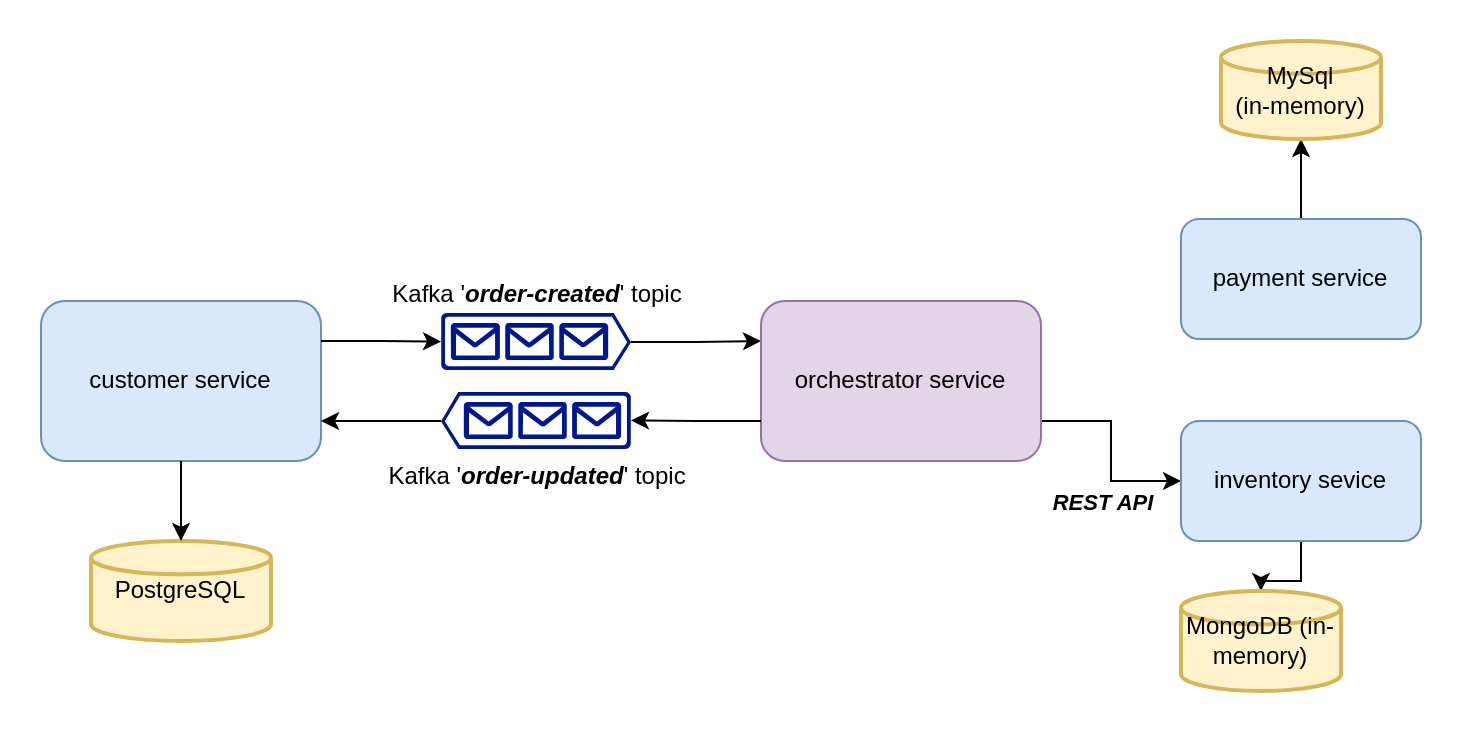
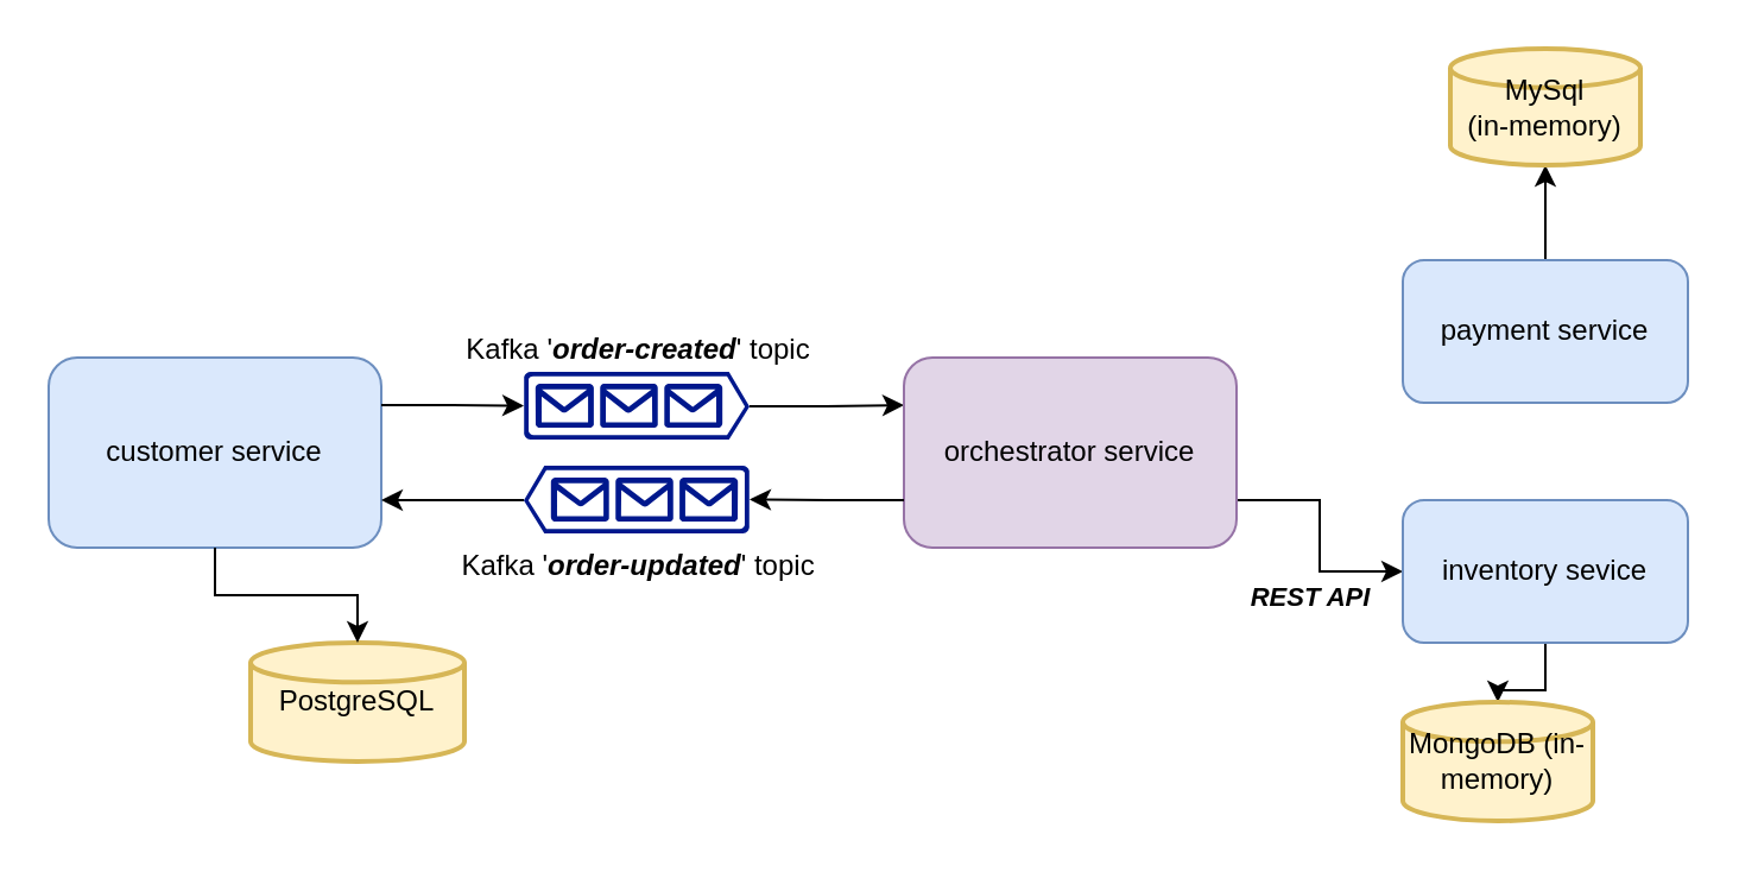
- <mxCell id="14" value="PostgreSQL" style="strokeWidth=2;html=1;shape=mxgraph.flowchart.database;whiteSpace=wrap;fillColor=#fff2cc;strokeColor=#d6b656;" parent="1" vertex="1"><mxGeometry x="45" y="270" width="90" height="50" as="geometry" /></mxCell>
+ <mxCell id="14" value="PostgreSQL" style="strokeWidth=2;html=1;shape=mxgraph.flowchart.database;whiteSpace=wrap;fillColor=#fff2cc;strokeColor=#d6b656;" parent="1" vertex="1"><mxGeometry x="105" y="270" width="90" height="50" as="geometry" /></mxCell>
